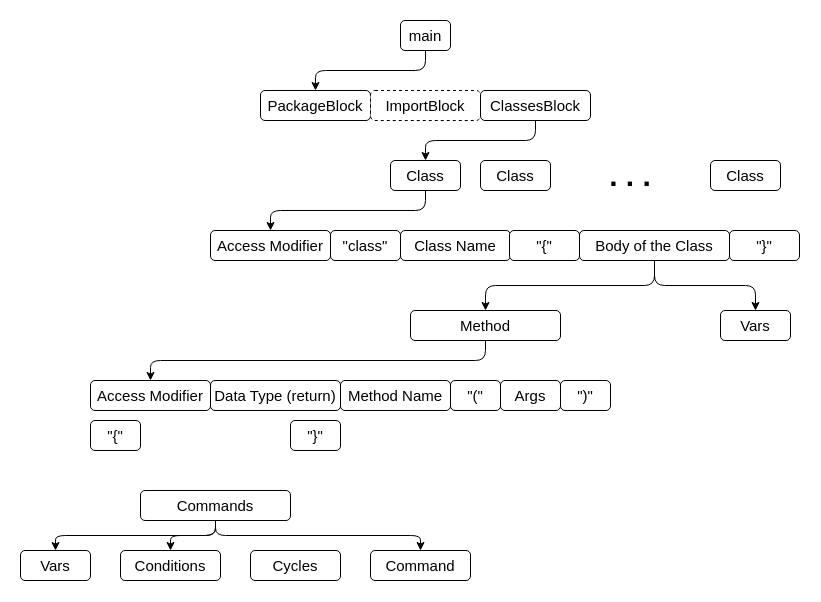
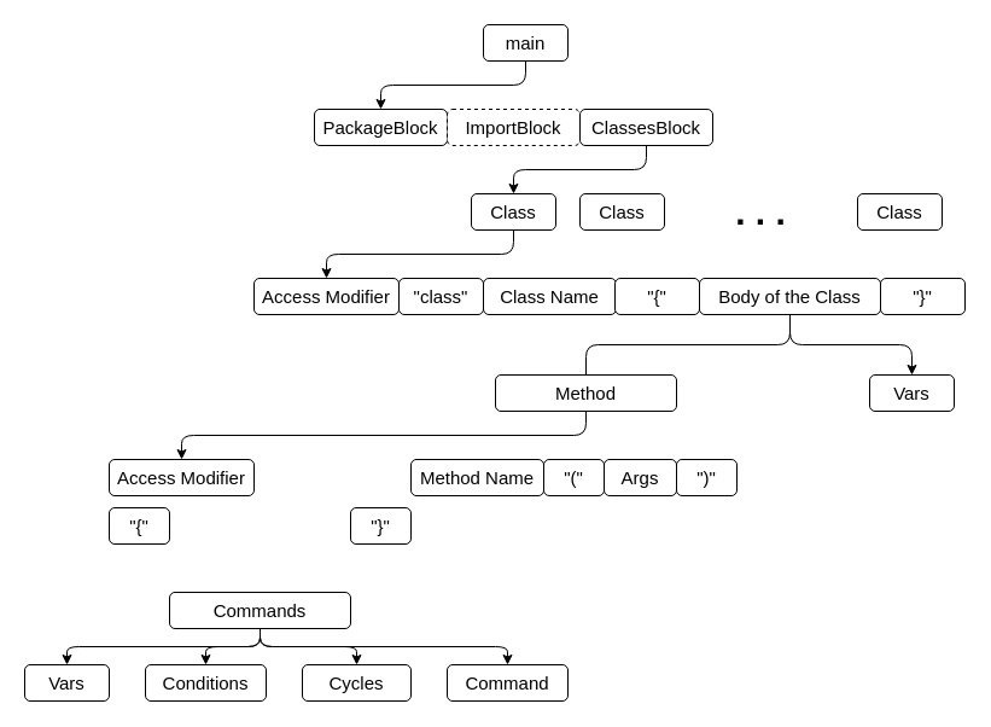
- <mxCell id="2" value="main" style="rounded=1;whiteSpace=wrap;html=1;fontSize=15;" vertex="1" parent="1"><mxGeometry x="400" y="20" width="50" height="30" as="geometry" /></mxCell>
+ <mxCell id="2" value="main" style="rounded=1;whiteSpace=wrap;html=1;fontSize=15;" vertex="1" parent="1"><mxGeometry x="400" y="20" width="70" height="30" as="geometry" /></mxCell>
- <mxCell id="33" value="" style="endArrow=classic;html=1;fontSize=15;exitX=0.5;exitY=1;exitDx=0;exitDy=0;entryX=0.5;entryY=0;entryDx=0;entryDy=0;edgeStyle=orthogonalEdgeStyle;" edge="1" parent="1" source="16" target="21"><mxGeometry width="50" height="50" relative="1" as="geometry"><mxPoint x="690" y="70" as="sourcePoint" /><mxPoint x="740" y="20" as="targetPoint" /></mxGeometry></mxCell>
+ <mxCell id="33" value="" style="endArrow=none;html=1;fontSize=15;exitX=0.5;exitY=1;exitDx=0;exitDy=0;entryX=0.5;entryY=0;entryDx=0;entryDy=0;edgeStyle=orthogonalEdgeStyle;" edge="1" parent="1" source="16" target="21"><mxGeometry width="50" height="50" relative="1" as="geometry"><mxPoint x="690" y="70" as="sourcePoint" /><mxPoint x="740" y="20" as="targetPoint" /></mxGeometry></mxCell>
- <mxCell id="22" value="Data Type (return)" style="rounded=1;whiteSpace=wrap;html=1;fontSize=15;" vertex="1" parent="1"><mxGeometry x="210" y="380" width="130" height="30" as="geometry" /></mxCell>
+ <mxCell id="39" value="" style="endArrow=classic;html=1;fontSize=15;edgeStyle=orthogonalEdgeStyle;exitX=0.5;exitY=1;exitDx=0;exitDy=0;entryX=0.5;entryY=0;entryDx=0;entryDy=0;" edge="1" parent="1" source="27" target="29"><mxGeometry width="50" height="50" relative="1" as="geometry"><mxPoint x="690" y="70" as="sourcePoint" /><mxPoint x="740" y="20" as="targetPoint" /></mxGeometry></mxCell>
